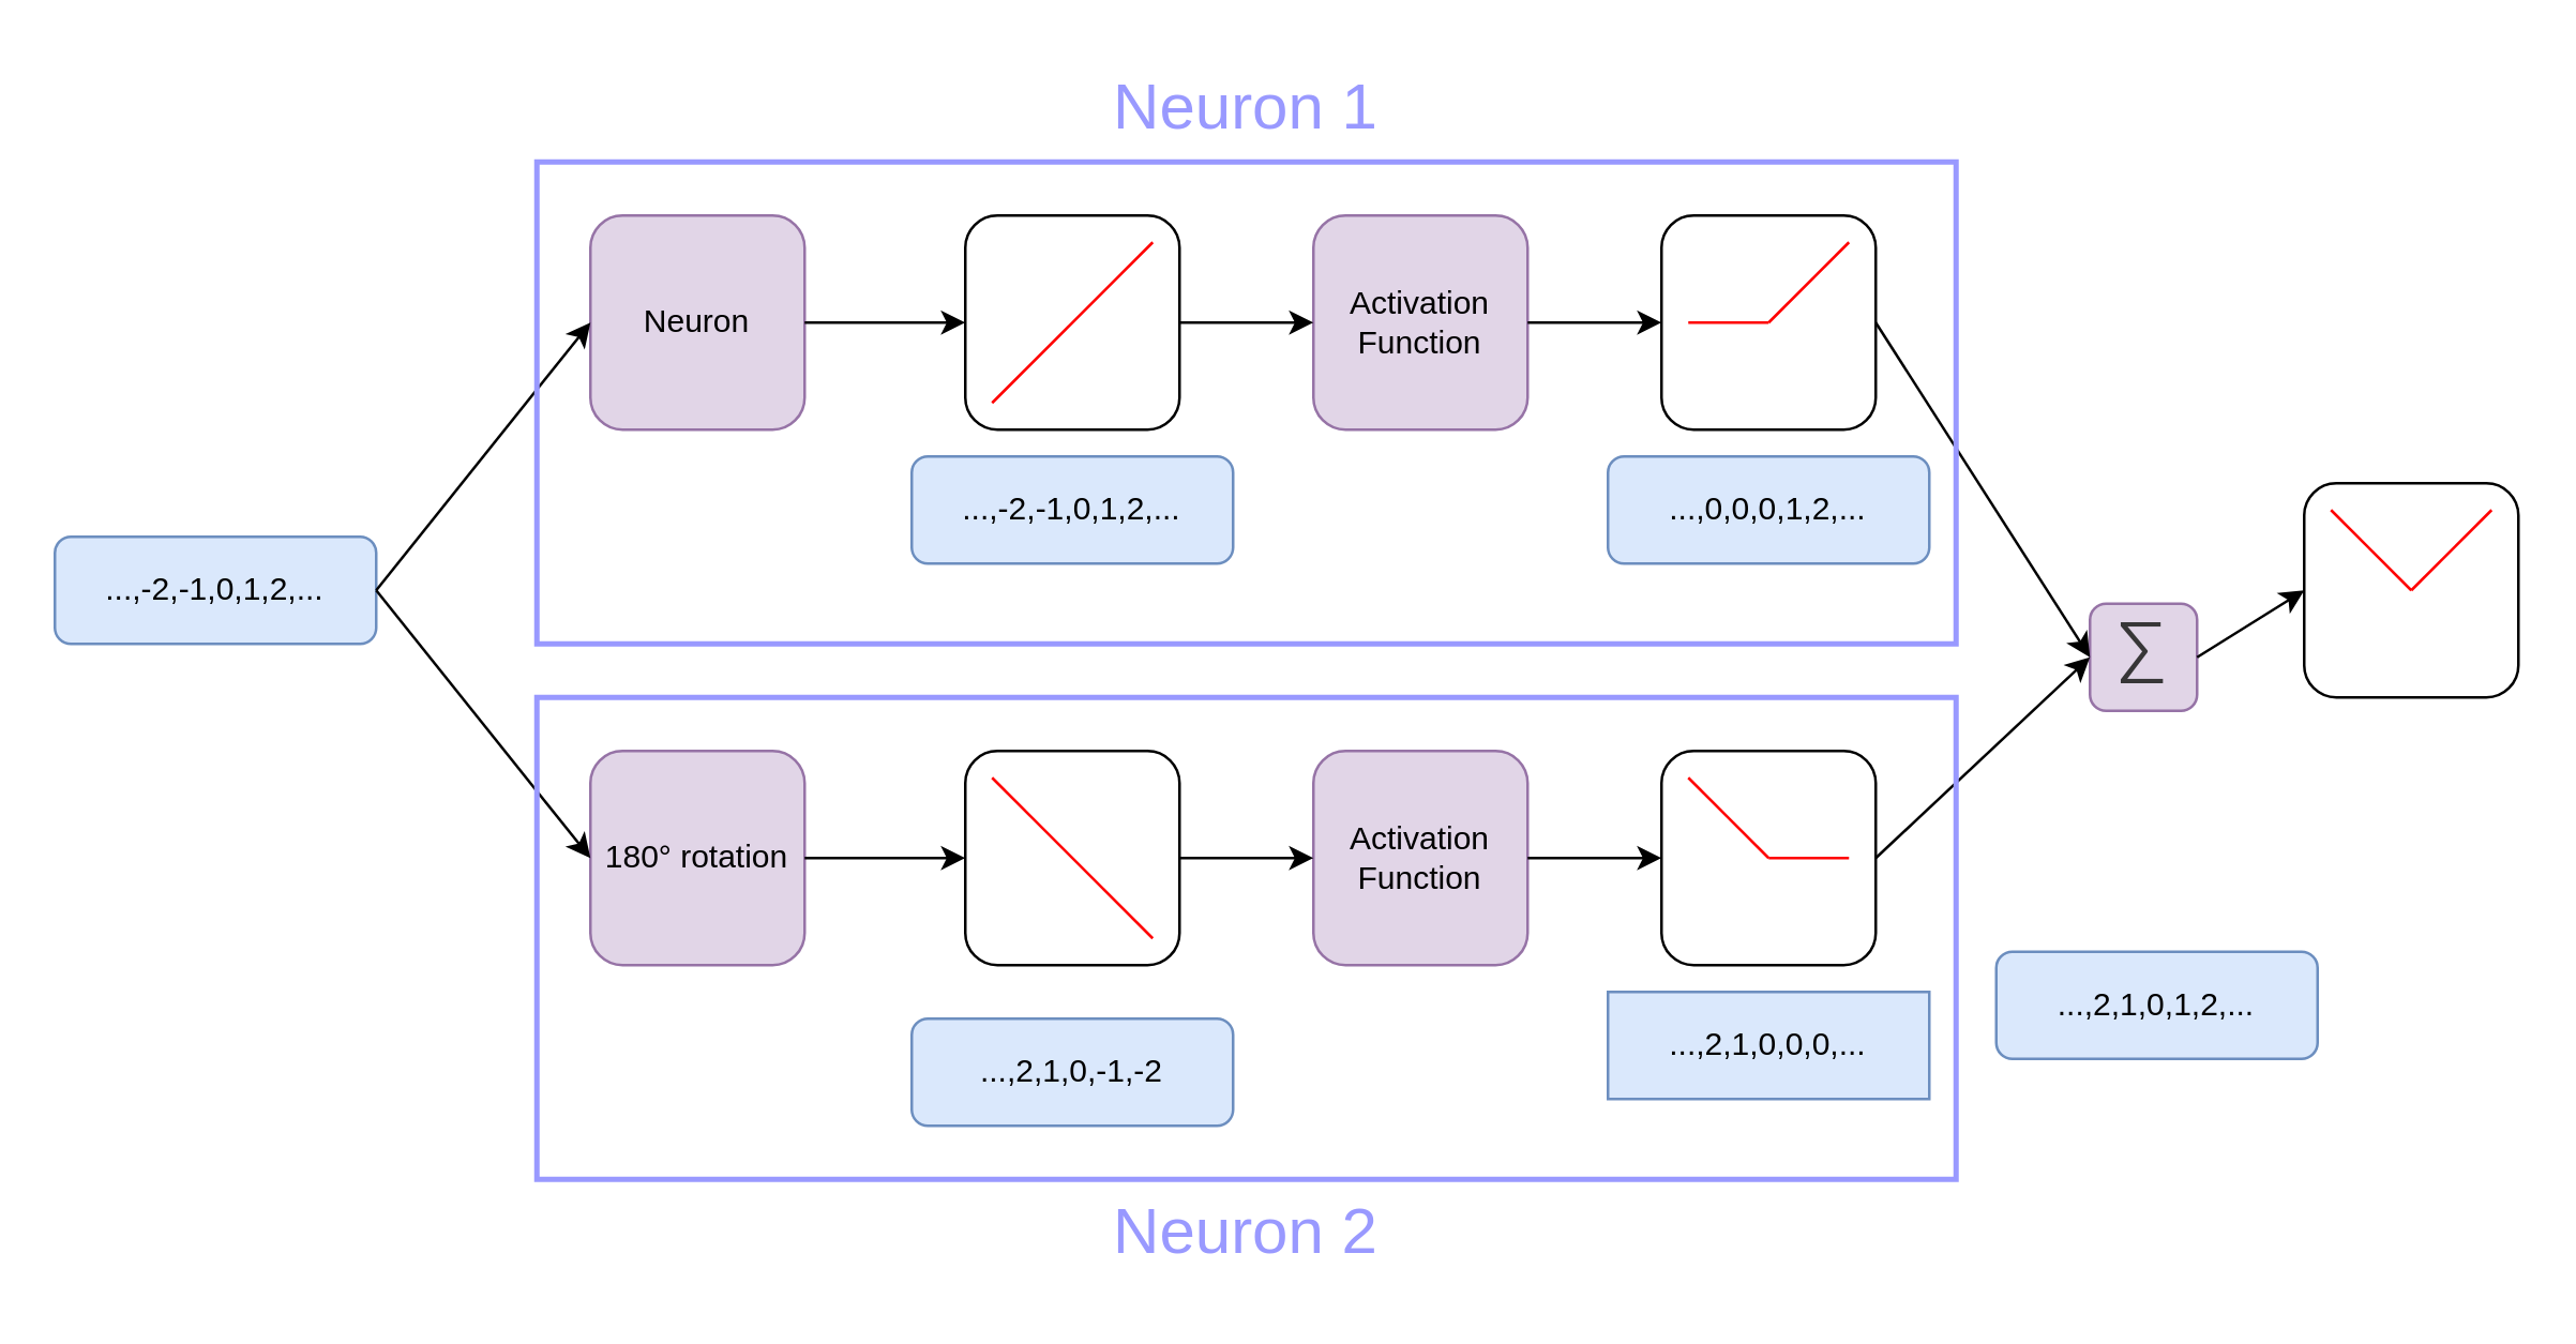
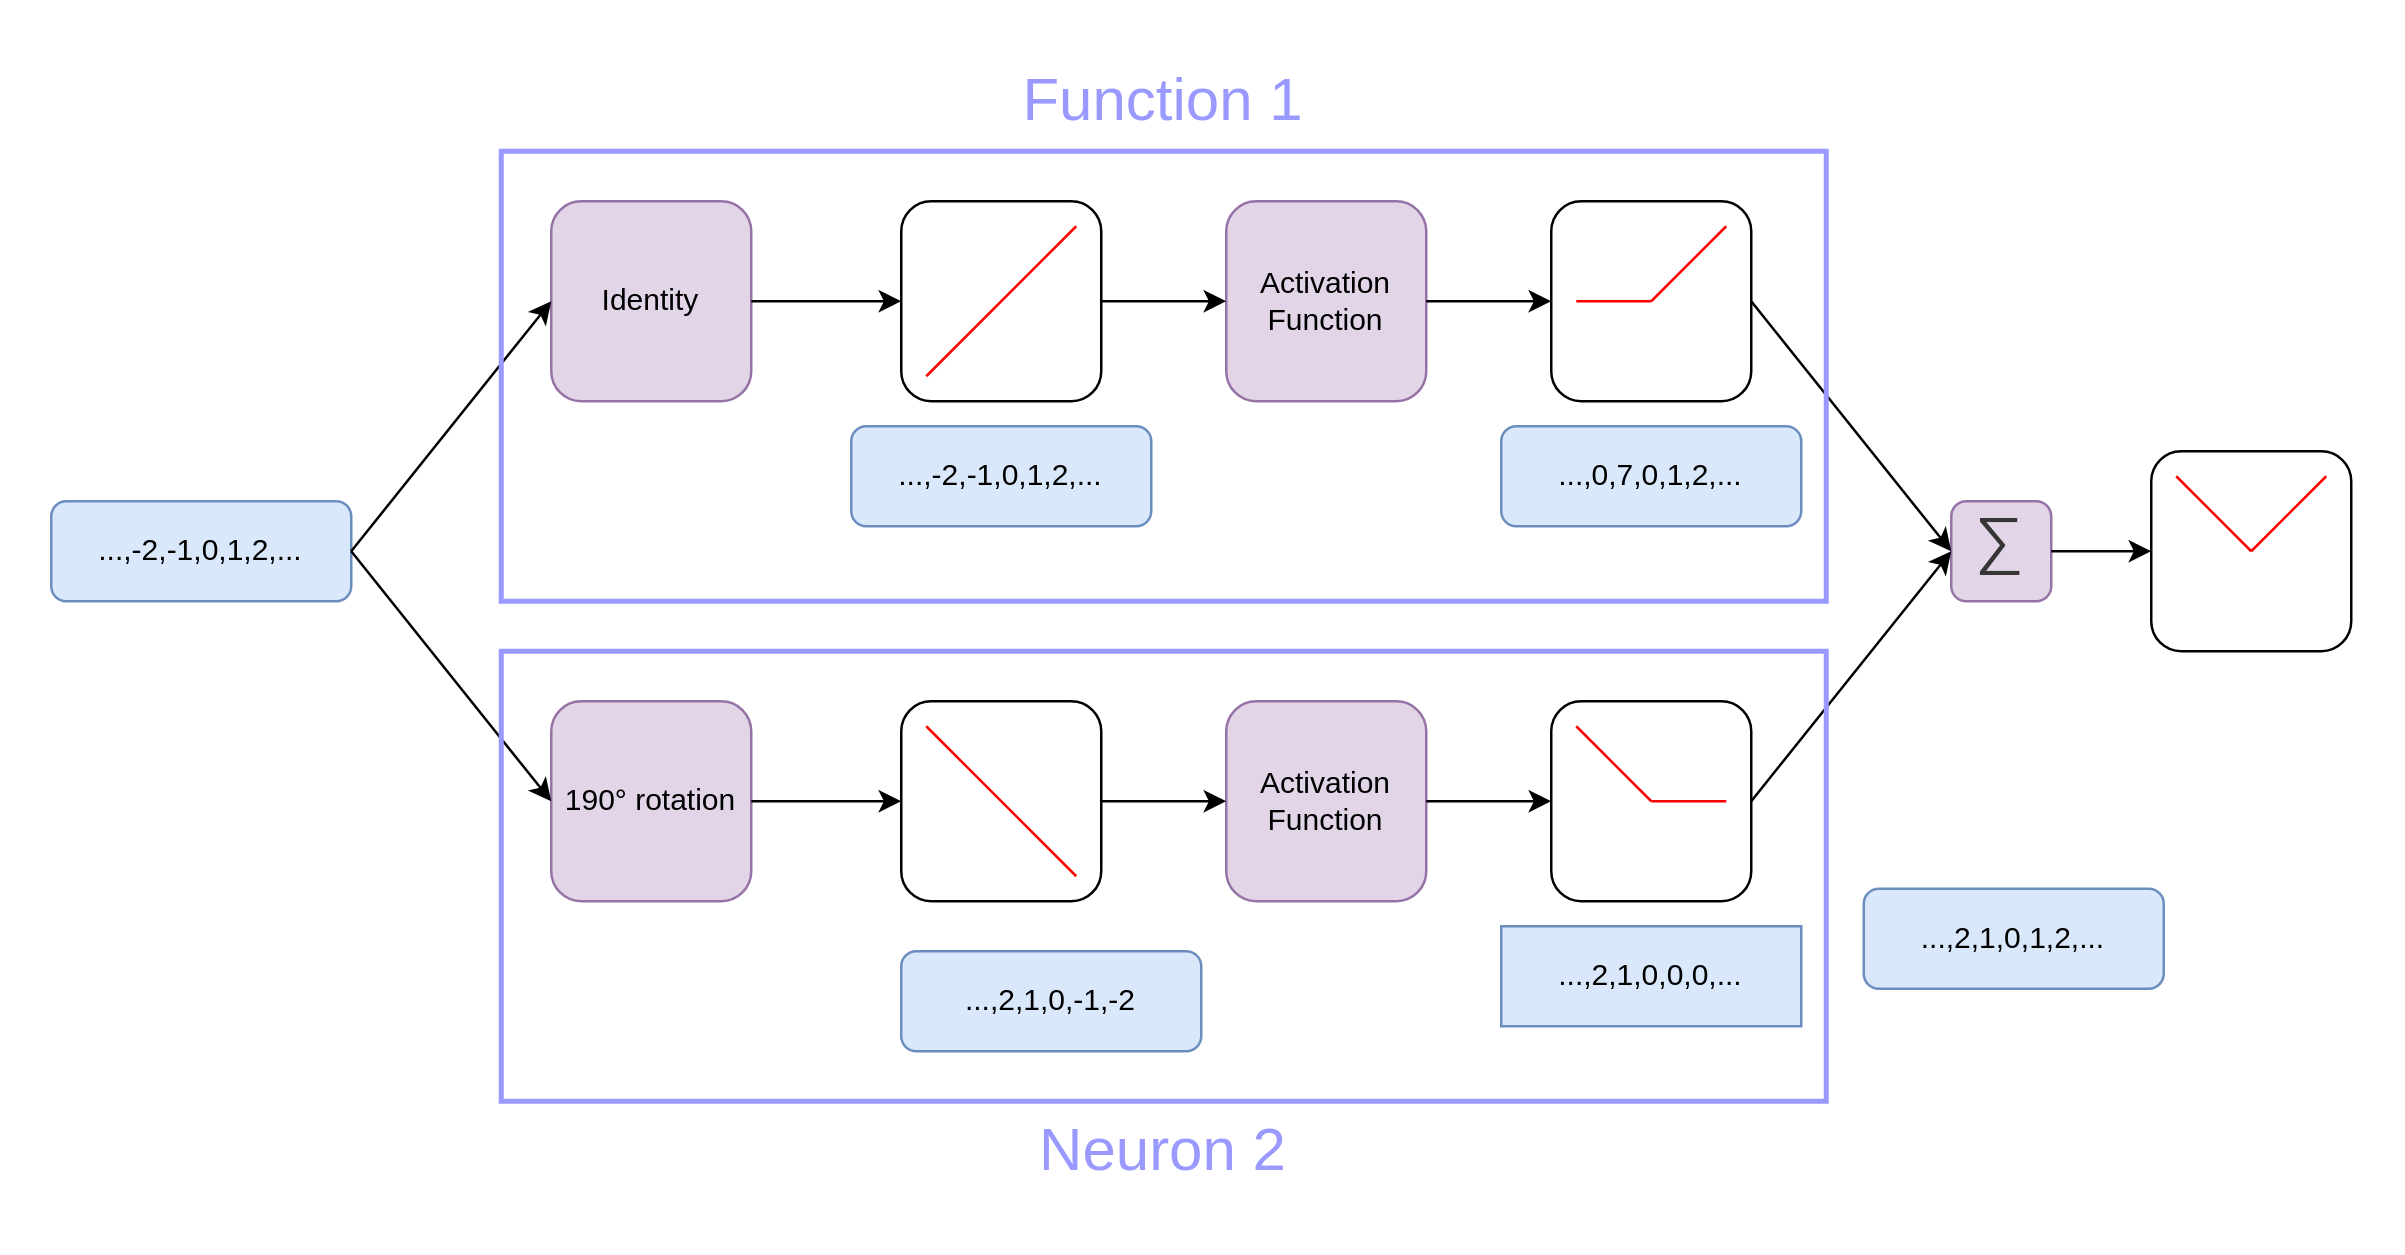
- <mxCell id="39" value="Neuron 1" style="text;html=1;strokeColor=none;fillColor=none;align=center;verticalAlign=middle;whiteSpace=wrap;rounded=0;fontSize=24;fontColor=#9999FF;" vertex="1" parent="1"><mxGeometry x="200" y="20" width="530" height="40" as="geometry" /></mxCell>
+ <mxCell id="39" value="Function 1" style="text;html=1;strokeColor=none;fillColor=none;align=center;verticalAlign=middle;whiteSpace=wrap;rounded=0;fontSize=24;fontColor=#9999FF;" vertex="1" parent="1"><mxGeometry x="200" y="20" width="530" height="40" as="geometry" /></mxCell>
- <mxCell id="3" value="Neuron" style="rounded=1;whiteSpace=wrap;html=1;fillColor=#e1d5e7;strokeColor=#9673a6;" vertex="1" parent="1"><mxGeometry x="220" y="80" width="80" height="80" as="geometry" /></mxCell>
+ <mxCell id="3" value="Identity" style="rounded=1;whiteSpace=wrap;html=1;fillColor=#e1d5e7;strokeColor=#9673a6;" vertex="1" parent="1"><mxGeometry x="220" y="80" width="80" height="80" as="geometry" /></mxCell>
- <mxCell id="33" value="...,0,0,0,1,2,..." style="rounded=1;whiteSpace=wrap;html=1;fillColor=#dae8fc;strokeColor=#6c8ebf;" vertex="1" parent="1"><mxGeometry x="600" y="170" width="120" height="40" as="geometry" /></mxCell>
+ <mxCell id="33" value="...,0,7,0,1,2,..." style="rounded=1;whiteSpace=wrap;html=1;fillColor=#dae8fc;strokeColor=#6c8ebf;" vertex="1" parent="1"><mxGeometry x="600" y="170" width="120" height="40" as="geometry" /></mxCell>
- <mxCell id="22" value="&lt;h1 style=&quot;margin: 0px 0px 1em; padding: 0.9em 0px 0px; border: 0px; outline: 0px; vertical-align: baseline; background-image: initial; background-position: 0px 0px; background-size: initial; background-repeat: initial; background-attachment: initial; background-origin: initial; background-clip: initial; font-weight: 300; line-height: 1.2; color: rgb(55, 54, 55); font-family: &amp;quot;Source Sans Pro&amp;quot;, Roboto, &amp;quot;San Francisco&amp;quot;, &amp;quot;Segoe UI&amp;quot;, sans-serif;&quot; id=&quot;gen-h1-1-00000001&quot; class=&quot;navigable-headline&quot;&gt;&lt;font style=&quot;font-size: 32px;&quot;&gt;Σ&lt;/font&gt;&lt;/h1&gt;" style="rounded=1;whiteSpace=wrap;html=1;fillColor=#e1d5e7;strokeColor=#9673a6;" vertex="1" parent="1"><mxGeometry x="780" y="225" width="40" height="40" as="geometry" /></mxCell>
+ <mxCell id="22" value="&lt;h1 style=&quot;margin: 0px 0px 1em; padding: 0.9em 0px 0px; border: 0px; outline: 0px; vertical-align: baseline; background-image: initial; background-position: 0px 0px; background-size: initial; background-repeat: initial; background-attachment: initial; background-origin: initial; background-clip: initial; font-weight: 300; line-height: 1.2; color: rgb(55, 54, 55); font-family: &amp;quot;Source Sans Pro&amp;quot;, Roboto, &amp;quot;San Francisco&amp;quot;, &amp;quot;Segoe UI&amp;quot;, sans-serif;&quot; id=&quot;gen-h1-1-00000001&quot; class=&quot;navigable-headline&quot;&gt;&lt;font style=&quot;font-size: 32px;&quot;&gt;Σ&lt;/font&gt;&lt;/h1&gt;" style="rounded=1;whiteSpace=wrap;html=1;fillColor=#e1d5e7;strokeColor=#9673a6;" vertex="1" parent="1"><mxGeometry x="780" y="200" width="40" height="40" as="geometry" /></mxCell>
- <mxCell id="6" value="180° rotation" style="rounded=1;whiteSpace=wrap;html=1;fillColor=#e1d5e7;strokeColor=#9673a6;" vertex="1" parent="1"><mxGeometry x="220" y="280" width="80" height="80" as="geometry" /></mxCell>
+ <mxCell id="6" value="190° rotation" style="rounded=1;whiteSpace=wrap;html=1;fillColor=#e1d5e7;strokeColor=#9673a6;" vertex="1" parent="1"><mxGeometry x="220" y="280" width="80" height="80" as="geometry" /></mxCell>
- <mxCell id="5" value="...,2,1,0,-1,-2" style="rounded=1;whiteSpace=wrap;html=1;fillColor=#dae8fc;strokeColor=#6c8ebf;" vertex="1" parent="1"><mxGeometry x="340" y="380" width="120" height="40" as="geometry" /></mxCell>
+ <mxCell id="5" value="...,2,1,0,-1,-2" style="rounded=1;whiteSpace=wrap;html=1;fillColor=#dae8fc;strokeColor=#6c8ebf;" vertex="1" parent="1"><mxGeometry x="360" y="380" width="120" height="40" as="geometry" /></mxCell>
